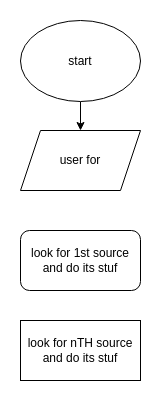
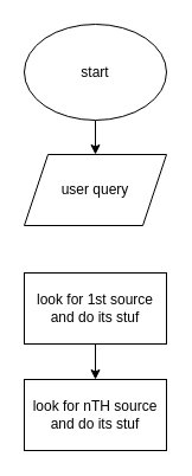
- <mxCell id="4" value="user for" style="shape=parallelogram;perimeter=parallelogramPerimeter;whiteSpace=wrap;html=1;fixedSize=1;" vertex="1" parent="1"><mxGeometry x="20" y="130" width="120" height="60" as="geometry" /></mxCell>
+ <mxCell id="4" value="user query" style="shape=parallelogram;perimeter=parallelogramPerimeter;whiteSpace=wrap;html=1;fixedSize=1;" vertex="1" parent="1"><mxGeometry x="20" y="130" width="120" height="60" as="geometry" /></mxCell>
- <mxCell id="6" value="look for 1st source and do its stuf" style="whiteSpace=wrap;html=1;rounded=1;" vertex="1" parent="1"><mxGeometry x="20" y="230" width="120" height="60" as="geometry" /></mxCell>
+ <mxCell id="6" value="look for 1st source and do its stuf" style="whiteSpace=wrap;html=1;" vertex="1" parent="1"><mxGeometry x="20" y="230" width="120" height="60" as="geometry" /></mxCell>
+ <mxCell id="5" value="" style="edgeStyle=orthogonalEdgeStyle;rounded=0;orthogonalLoop=1;jettySize=auto;html=1;" edge="1" parent="1" source="6" target="7"><mxGeometry relative="1" as="geometry" /></mxCell>
